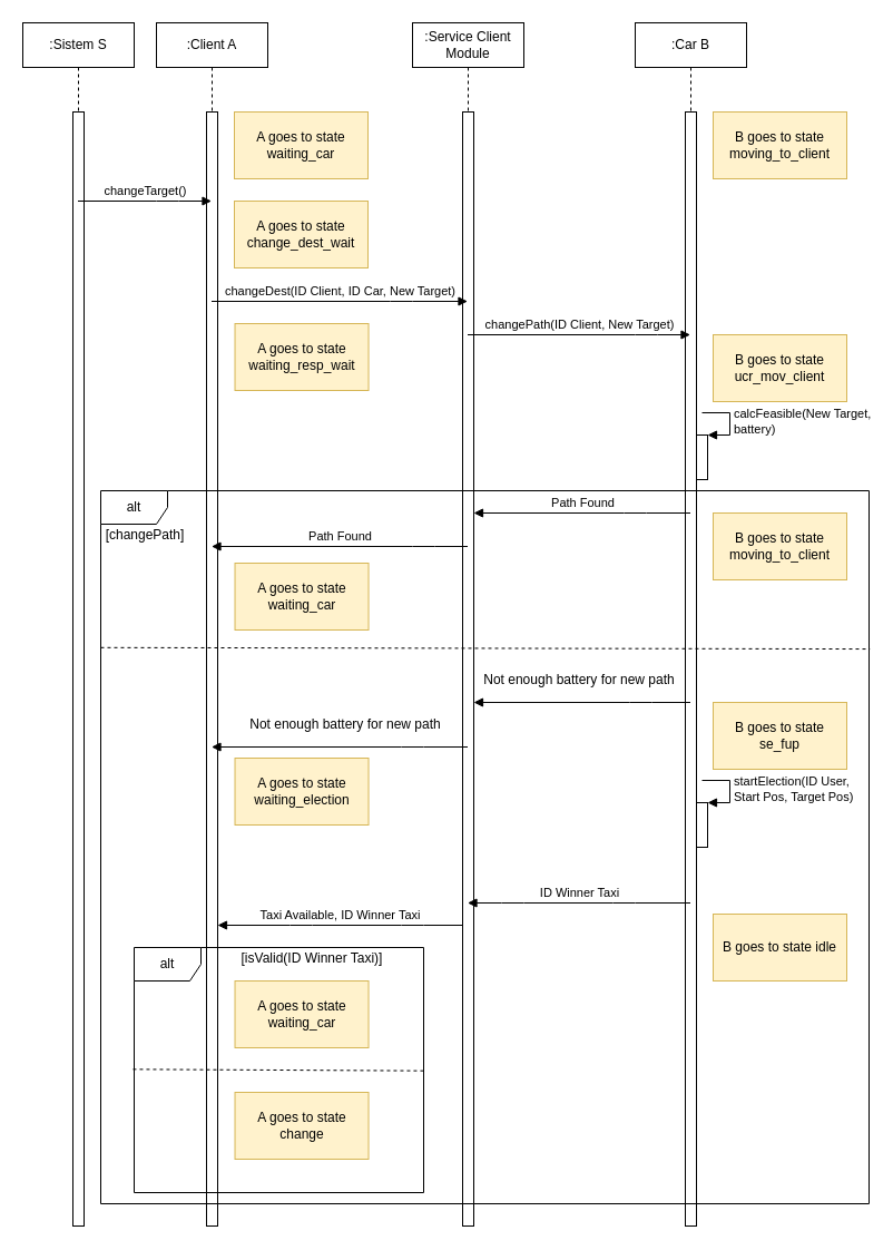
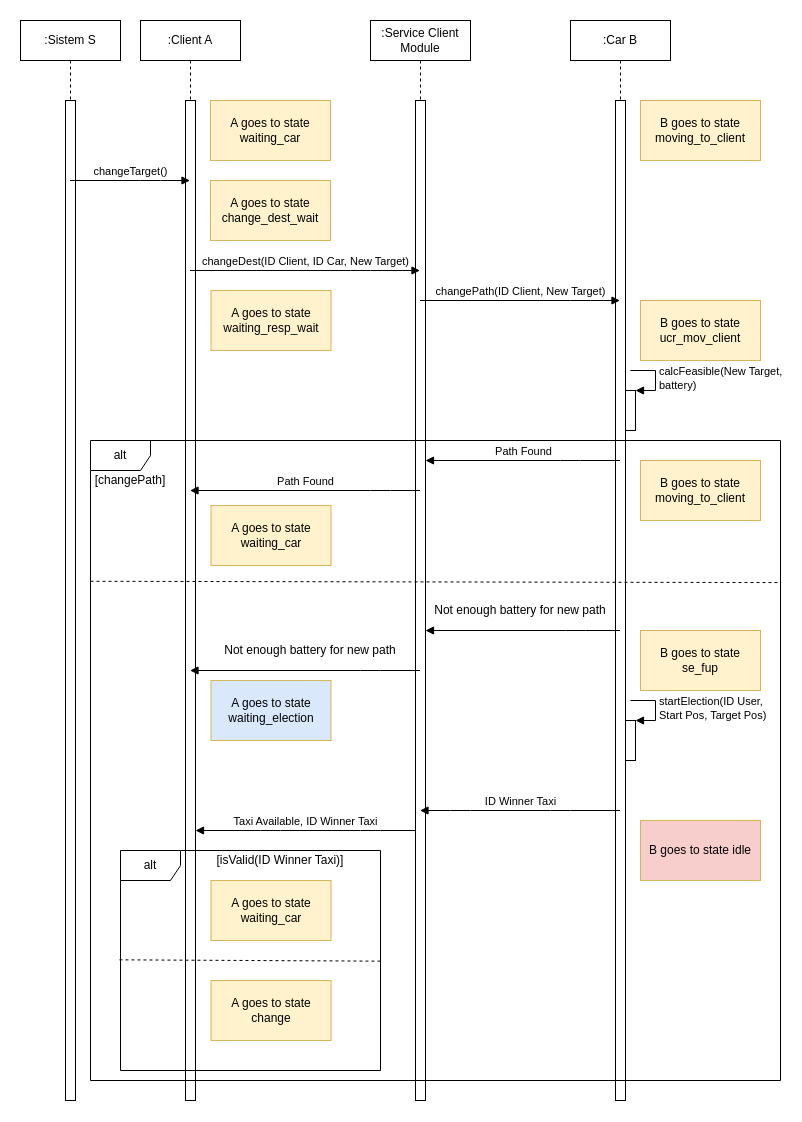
- <mxCell id="31" value="A goes to state waiting_election" style="rounded=0;whiteSpace=wrap;html=1;fillColor=#fff2cc;strokeColor=#d6b656;" parent="1" vertex="1"><mxGeometry x="210.52" y="680" width="120" height="60" as="geometry" /></mxCell>
+ <mxCell id="31" value="A goes to state waiting_election" style="rounded=0;whiteSpace=wrap;html=1;fillColor=#dae8fc;strokeColor=#d6b656;" parent="1" vertex="1"><mxGeometry x="210.52" y="680" width="120" height="60" as="geometry" /></mxCell>
- <mxCell id="42" value="B goes to state idle" style="rounded=0;whiteSpace=wrap;html=1;fillColor=#fff2cc;strokeColor=#d6b656;" parent="1" vertex="1"><mxGeometry x="640" y="820" width="120" height="60" as="geometry" /></mxCell>
+ <mxCell id="42" value="B goes to state idle" style="rounded=0;whiteSpace=wrap;html=1;fillColor=#f8cecc;strokeColor=#d6b656;" parent="1" vertex="1"><mxGeometry x="640" y="820" width="120" height="60" as="geometry" /></mxCell>
